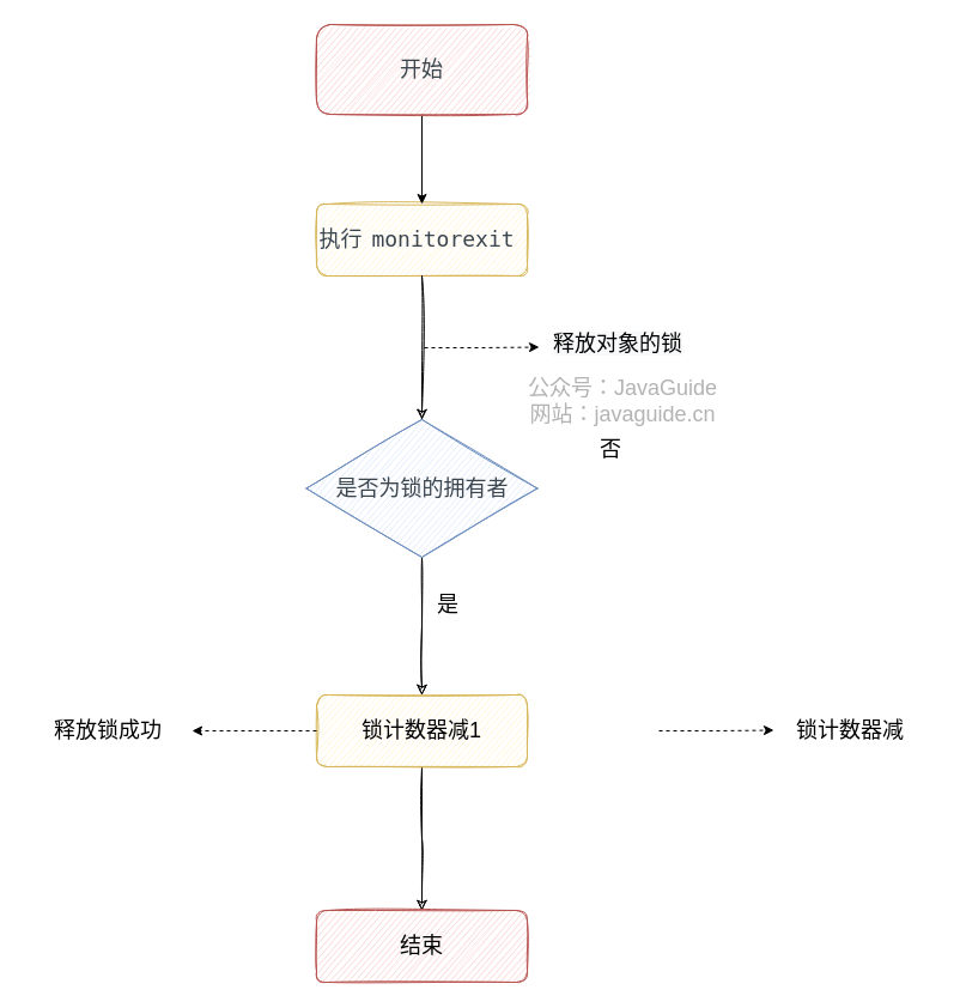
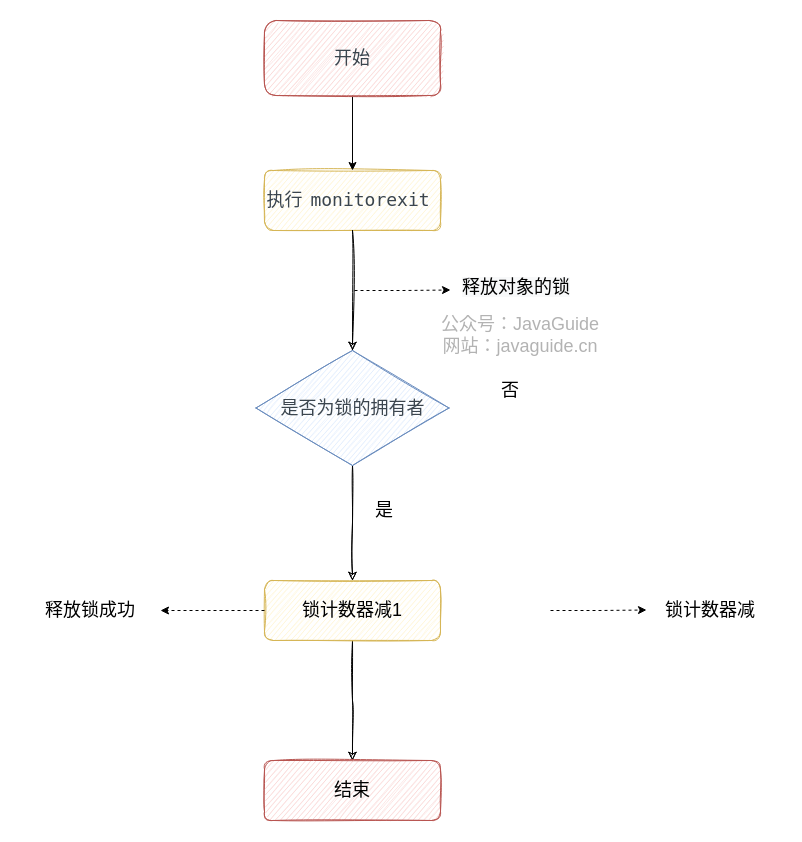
- <mxCell id="6" value="否" style="text;html=1;strokeColor=none;fillColor=none;align=center;verticalAlign=middle;whiteSpace=wrap;rounded=0;fontSize=18;shadow=0;sketch=1;" parent="1" vertex="1"><mxGeometry x="490" y="365" width="40" height="20" as="geometry" /></mxCell>
+ <mxCell id="6" value="否" style="text;html=1;strokeColor=none;fillColor=none;align=center;verticalAlign=middle;whiteSpace=wrap;rounded=0;fontSize=18;shadow=0;sketch=1;" parent="1" vertex="1"><mxGeometry x="490" y="380" width="40" height="20" as="geometry" /></mxCell>
- <mxCell id="5" value="是" style="text;html=1;strokeColor=none;fillColor=none;align=center;verticalAlign=middle;whiteSpace=wrap;rounded=0;fontSize=18;shadow=0;sketch=1;" parent="1" vertex="1"><mxGeometry x="354" y="495" width="40" height="20" as="geometry" /></mxCell>
+ <mxCell id="5" value="是" style="text;html=1;strokeColor=none;fillColor=none;align=center;verticalAlign=middle;whiteSpace=wrap;rounded=0;fontSize=18;shadow=0;sketch=1;" parent="1" vertex="1"><mxGeometry x="364" y="500" width="40" height="20" as="geometry" /></mxCell>
